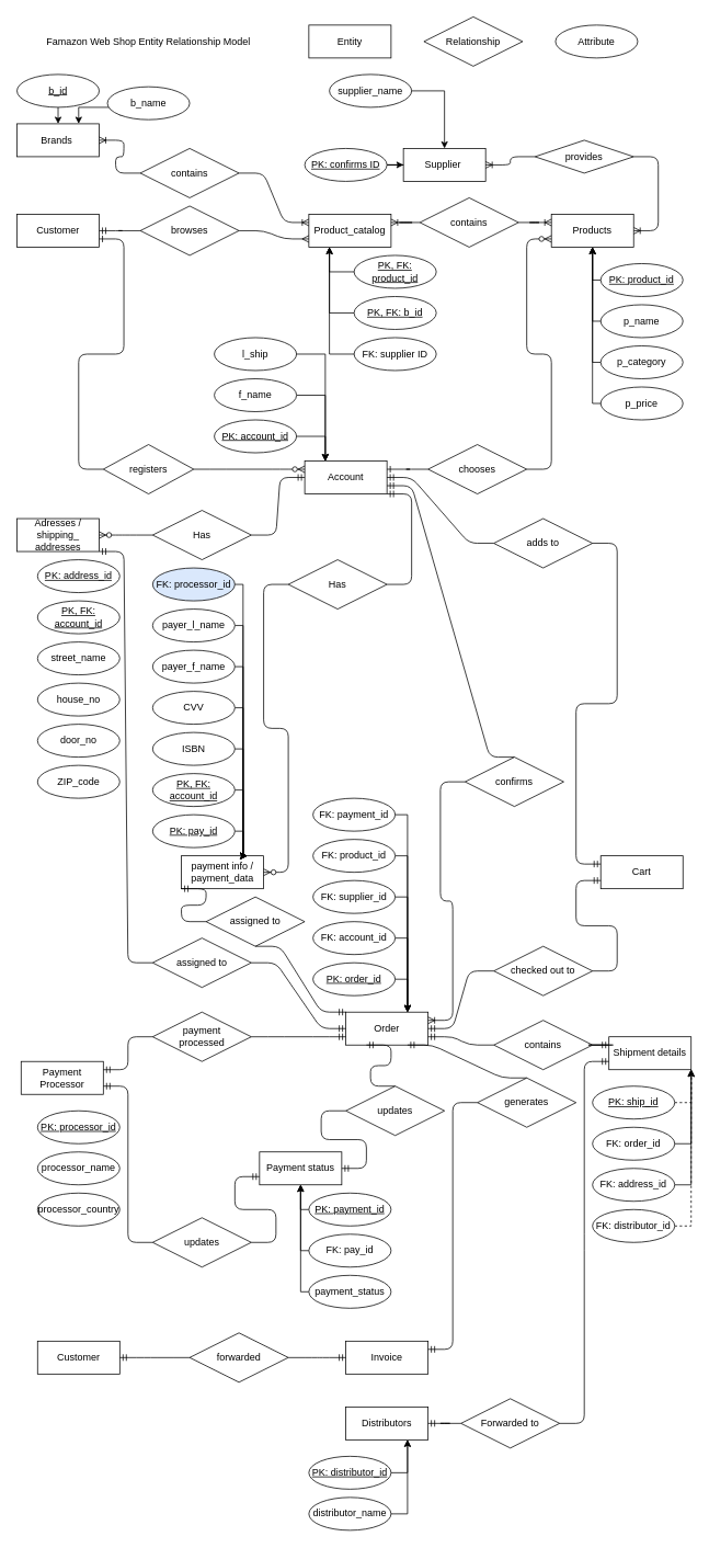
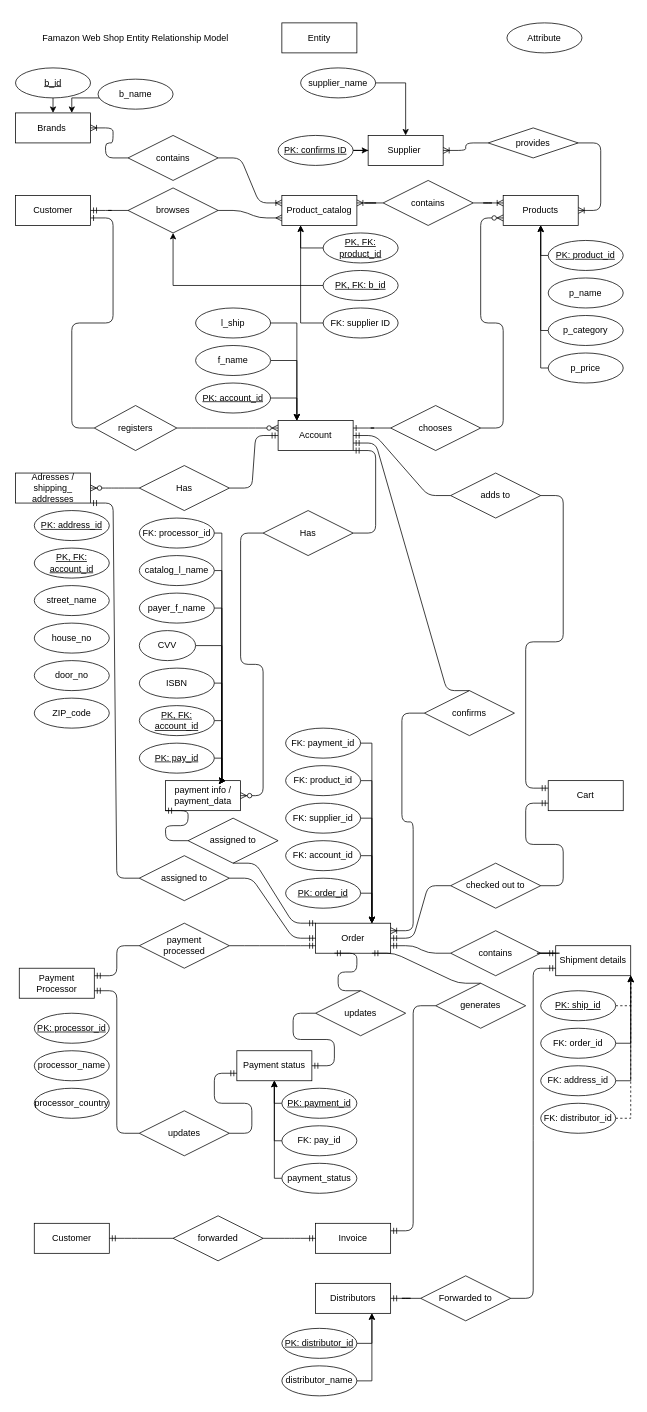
- <mxCell id="4" value="Relationship" style="shape=rhombus;perimeter=rhombusPerimeter;whiteSpace=wrap;html=1;align=center;" vertex="1" parent="1"><mxGeometry x="515" y="20" width="120" height="60" as="geometry" /></mxCell>
- <mxCell id="102" style="edgeStyle=orthogonalEdgeStyle;rounded=0;orthogonalLoop=1;jettySize=auto;html=1;exitX=0;exitY=0.5;exitDx=0;exitDy=0;entryX=0.25;entryY=1;entryDx=0;entryDy=0;" edge="1" parent="1" source="103" target="12"><mxGeometry relative="1" as="geometry"><mxPoint x="395" y="300" as="targetPoint" /></mxGeometry></mxCell>
+ <mxCell id="102" style="edgeStyle=orthogonalEdgeStyle;rounded=0;orthogonalLoop=1;jettySize=auto;html=1;exitX=0;exitY=0.5;exitDx=0;exitDy=0;" edge="1" parent="1" source="103" target="24"><mxGeometry relative="1" as="geometry"><mxPoint x="395" y="300" as="targetPoint" /></mxGeometry></mxCell>
- <mxCell id="88" style="edgeStyle=orthogonalEdgeStyle;rounded=0;orthogonalLoop=1;jettySize=auto;html=1;exitX=0;exitY=0.5;exitDx=0;exitDy=0;entryX=0.5;entryY=1;entryDx=0;entryDy=0;" edge="1" parent="1" source="89" target="36"><mxGeometry relative="1" as="geometry"><mxPoint x="695" y="340" as="targetPoint" /><Array as="points"><mxPoint x="720" y="390" /></Array></mxGeometry></mxCell>
- <mxCell id="117" value="FK: processor_id" style="ellipse;whiteSpace=wrap;html=1;align=center;fillColor=#dae8fc;" vertex="1" parent="1"><mxGeometry x="185" y="690" width="100" height="40" as="geometry" /></mxCell>
+ <mxCell id="117" value="FK: processor_id" style="ellipse;whiteSpace=wrap;html=1;align=center;" vertex="1" parent="1"><mxGeometry x="185" y="690" width="100" height="40" as="geometry" /></mxCell>
- <mxCell id="123" value="payer_l_name" style="ellipse;whiteSpace=wrap;html=1;align=center;" vertex="1" parent="1"><mxGeometry x="185" y="740" width="100" height="40" as="geometry" /></mxCell>
+ <mxCell id="123" value="catalog_l_name" style="ellipse;whiteSpace=wrap;html=1;align=center;" vertex="1" parent="1"><mxGeometry x="185" y="740" width="100" height="40" as="geometry" /></mxCell>
- <mxCell id="119" value="CVV" style="ellipse;whiteSpace=wrap;html=1;align=center;" vertex="1" parent="1"><mxGeometry x="185" y="840" width="100" height="40" as="geometry" /></mxCell>
+ <mxCell id="119" value="CVV" style="ellipse;whiteSpace=wrap;html=1;align=center;" vertex="1" parent="1"><mxGeometry x="185" y="840" width="75" height="40" as="geometry" /></mxCell>
